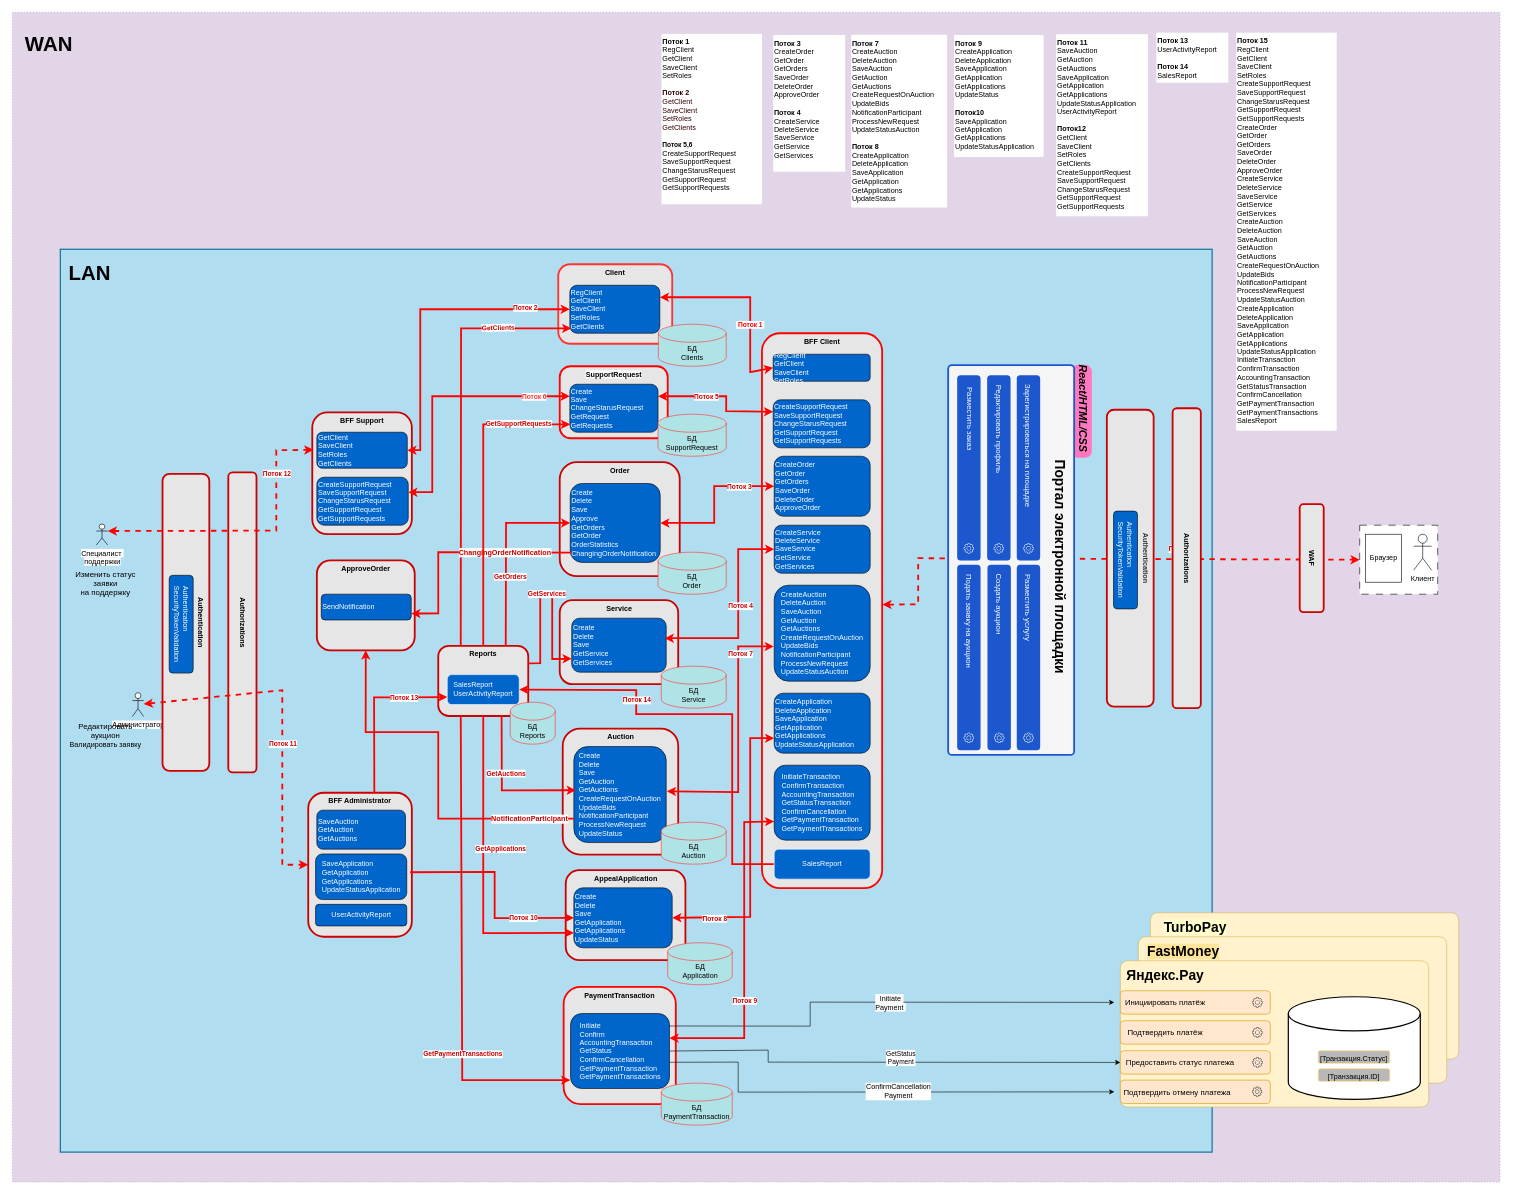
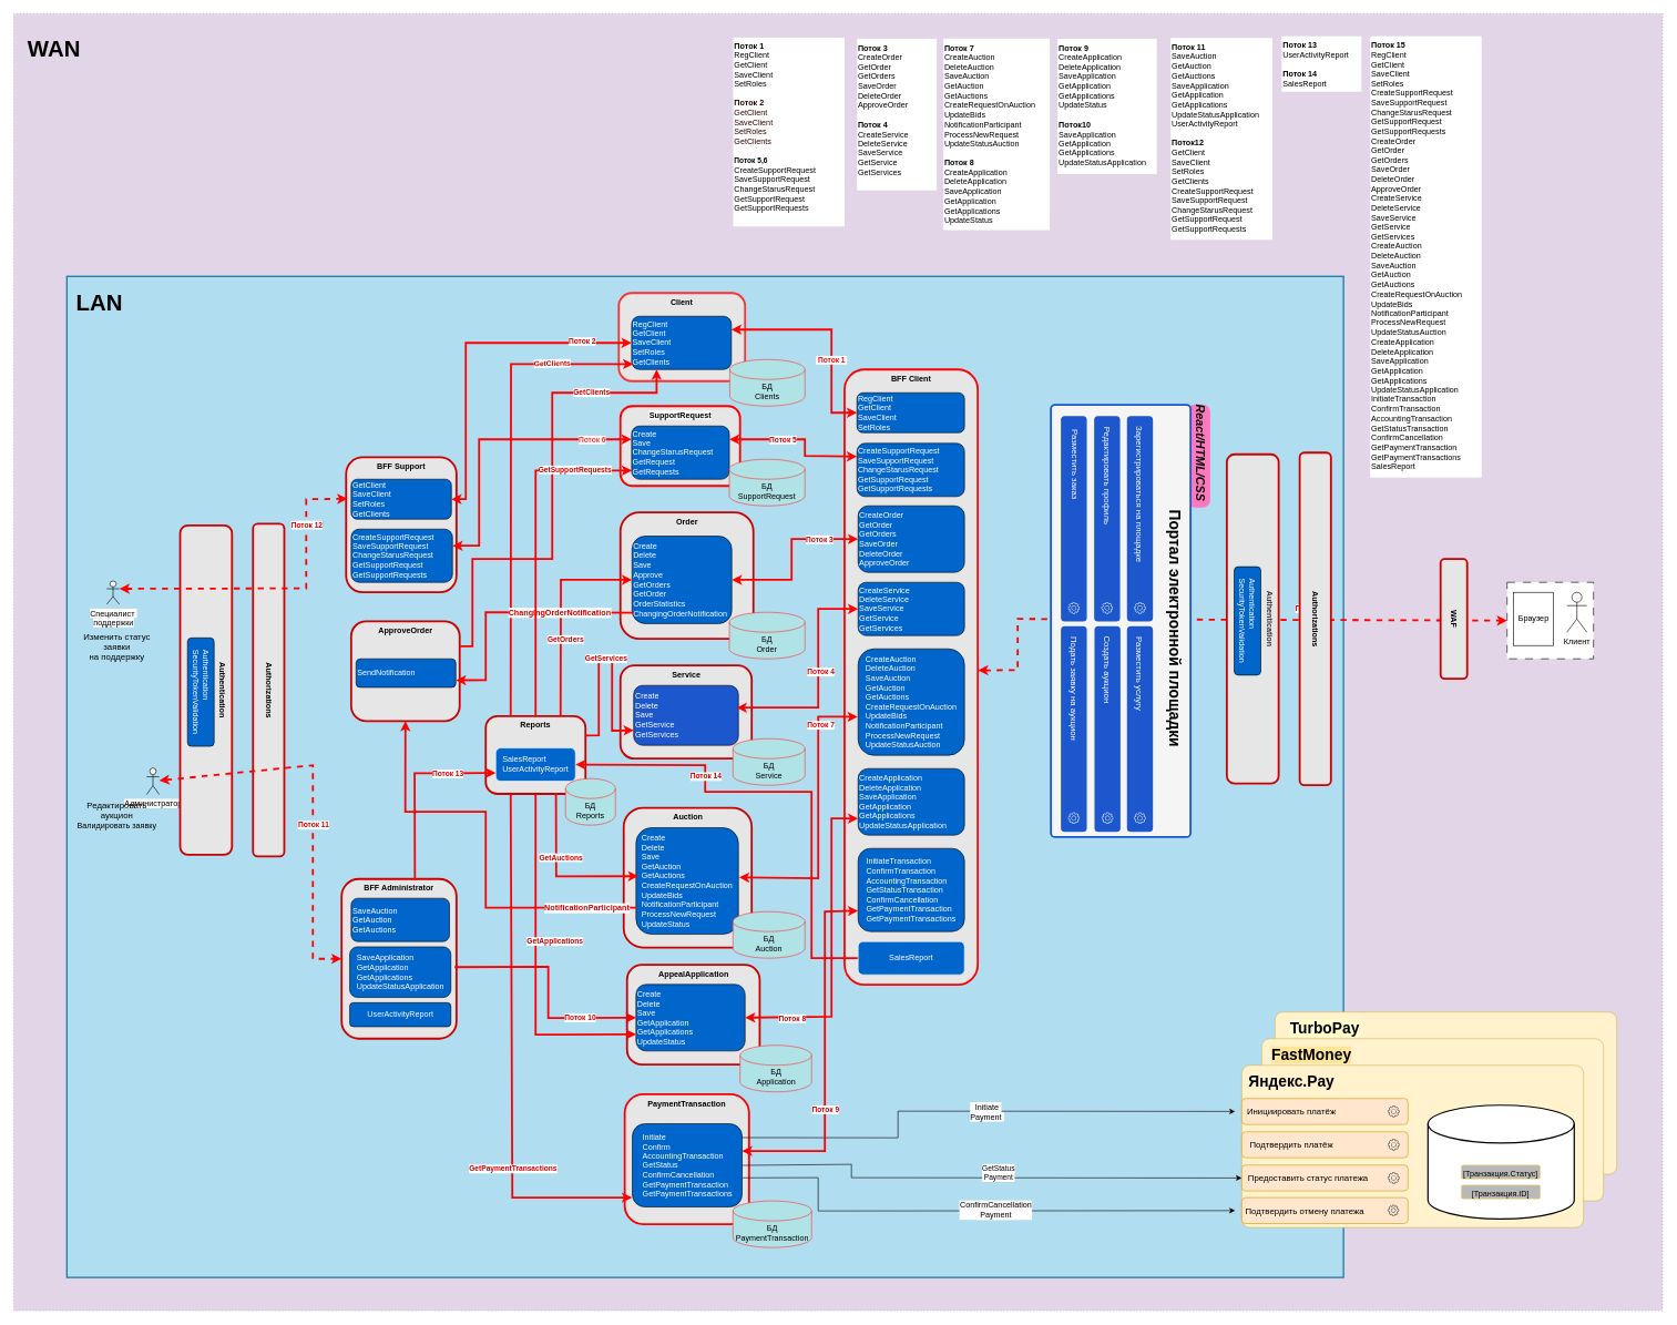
- <mxCell id="61" value="&lt;div style=&quot;&quot;&gt;&lt;font color=&quot;#ffffff&quot;&gt;&lt;span style=&quot;background-color: initial;&quot;&gt;RegClient&lt;/span&gt;&lt;br&gt;&lt;span style=&quot;background-color: initial;&quot;&gt;GetClient&lt;/span&gt;&lt;br&gt;&lt;span style=&quot;background-color: initial;&quot;&gt;SaveClient&lt;/span&gt;&lt;br&gt;&lt;/font&gt;&lt;/div&gt;&lt;div style=&quot;&quot;&gt;&lt;font color=&quot;#ffffff&quot;&gt;SetRoles&lt;/font&gt;&lt;/div&gt;" style="rounded=1;whiteSpace=wrap;html=1;align=left;fillColor=#0066CC;" parent="1" vertex="1"><mxGeometry x="1288.32" y="590" width="161.68" height="45" as="geometry" /></mxCell>
+ <mxCell id="61" value="&lt;div style=&quot;&quot;&gt;&lt;font color=&quot;#ffffff&quot;&gt;&lt;span style=&quot;background-color: initial;&quot;&gt;RegClient&lt;/span&gt;&lt;br&gt;&lt;span style=&quot;background-color: initial;&quot;&gt;GetClient&lt;/span&gt;&lt;br&gt;&lt;span style=&quot;background-color: initial;&quot;&gt;SaveClient&lt;/span&gt;&lt;br&gt;&lt;/font&gt;&lt;/div&gt;&lt;div style=&quot;&quot;&gt;&lt;font color=&quot;#ffffff&quot;&gt;SetRoles&lt;/font&gt;&lt;/div&gt;" style="rounded=1;whiteSpace=wrap;html=1;align=left;fillColor=#0066CC;" parent="1" vertex="1"><mxGeometry x="1288.32" y="590" width="161.68" height="60" as="geometry" /></mxCell>
+ <mxCell id="144" value="" style="endArrow=classic;startArrow=none;html=1;rounded=0;strokeColor=#FF0000;strokeWidth=3;exitX=1;exitY=0.25;exitDx=0;exitDy=0;entryX=0.25;entryY=1;entryDx=0;entryDy=0;startFill=0;" edge="1" parent="1" source="60" target="66"><mxGeometry width="50" height="50" relative="1" as="geometry"><mxPoint x="853" y="1086" as="sourcePoint" /><mxPoint x="960" y="881" as="targetPoint" /><Array as="points"><mxPoint x="710" y="971" /><mxPoint x="710" y="840" /><mxPoint x="830" y="840" /><mxPoint x="830" y="590" /><mxPoint x="987" y="590" /></Array></mxGeometry></mxCell>
+ <mxCell id="145" value="&lt;font color=&quot;#cc0000&quot;&gt;&lt;b&gt;GetClients&lt;/b&gt;&lt;/font&gt;" style="edgeLabel;html=1;align=center;verticalAlign=middle;resizable=0;points=[];" vertex="1" connectable="0" parent="144"><mxGeometry x="0.442" y="2" relative="1" as="geometry"><mxPoint x="60" y="-7" as="offset" /></mxGeometry></mxCell>
- <mxCell id="81" value="&lt;div style=&quot;&quot;&gt;&lt;span style=&quot;background-color: initial;&quot;&gt;Create&lt;/span&gt;&lt;/div&gt;&lt;span style=&quot;background-color: initial;&quot;&gt;&lt;div style=&quot;&quot;&gt;&lt;span style=&quot;background-color: initial;&quot;&gt;Delete&lt;/span&gt;&lt;/div&gt;&lt;/span&gt;&lt;span style=&quot;background-color: initial;&quot;&gt;&lt;div style=&quot;&quot;&gt;&lt;span style=&quot;background-color: initial;&quot;&gt;Save&lt;/span&gt;&lt;/div&gt;&lt;/span&gt;&lt;span style=&quot;background-color: initial;&quot;&gt;&lt;div style=&quot;&quot;&gt;&lt;span style=&quot;background-color: initial;&quot;&gt;GetService&lt;/span&gt;&lt;/div&gt;&lt;/span&gt;&lt;span style=&quot;background-color: initial;&quot;&gt;&lt;div style=&quot;&quot;&gt;&lt;span style=&quot;background-color: initial;&quot;&gt;GetServices&lt;/span&gt;&lt;/div&gt;&lt;/span&gt;" style="rounded=1;whiteSpace=wrap;html=1;align=left;fillColor=#0066CC;fontColor=#FFFFFF;" vertex="1" parent="1"><mxGeometry x="952.5" y="1030" width="157.5" height="90" as="geometry" /></mxCell>
+ <mxCell id="81" value="&lt;div style=&quot;&quot;&gt;&lt;span style=&quot;background-color: initial;&quot;&gt;Create&lt;/span&gt;&lt;/div&gt;&lt;span style=&quot;background-color: initial;&quot;&gt;&lt;div style=&quot;&quot;&gt;&lt;span style=&quot;background-color: initial;&quot;&gt;Delete&lt;/span&gt;&lt;/div&gt;&lt;/span&gt;&lt;span style=&quot;background-color: initial;&quot;&gt;&lt;div style=&quot;&quot;&gt;&lt;span style=&quot;background-color: initial;&quot;&gt;Save&lt;/span&gt;&lt;/div&gt;&lt;/span&gt;&lt;span style=&quot;background-color: initial;&quot;&gt;&lt;div style=&quot;&quot;&gt;&lt;span style=&quot;background-color: initial;&quot;&gt;GetService&lt;/span&gt;&lt;/div&gt;&lt;/span&gt;&lt;span style=&quot;background-color: initial;&quot;&gt;&lt;div style=&quot;&quot;&gt;&lt;span style=&quot;background-color: initial;&quot;&gt;GetServices&lt;/span&gt;&lt;/div&gt;&lt;/span&gt;" style="rounded=1;whiteSpace=wrap;html=1;align=left;fillColor=#1c57cd;fontColor=#FFFFFF;" vertex="1" parent="1"><mxGeometry x="952.5" y="1030" width="157.5" height="90" as="geometry" /></mxCell>
